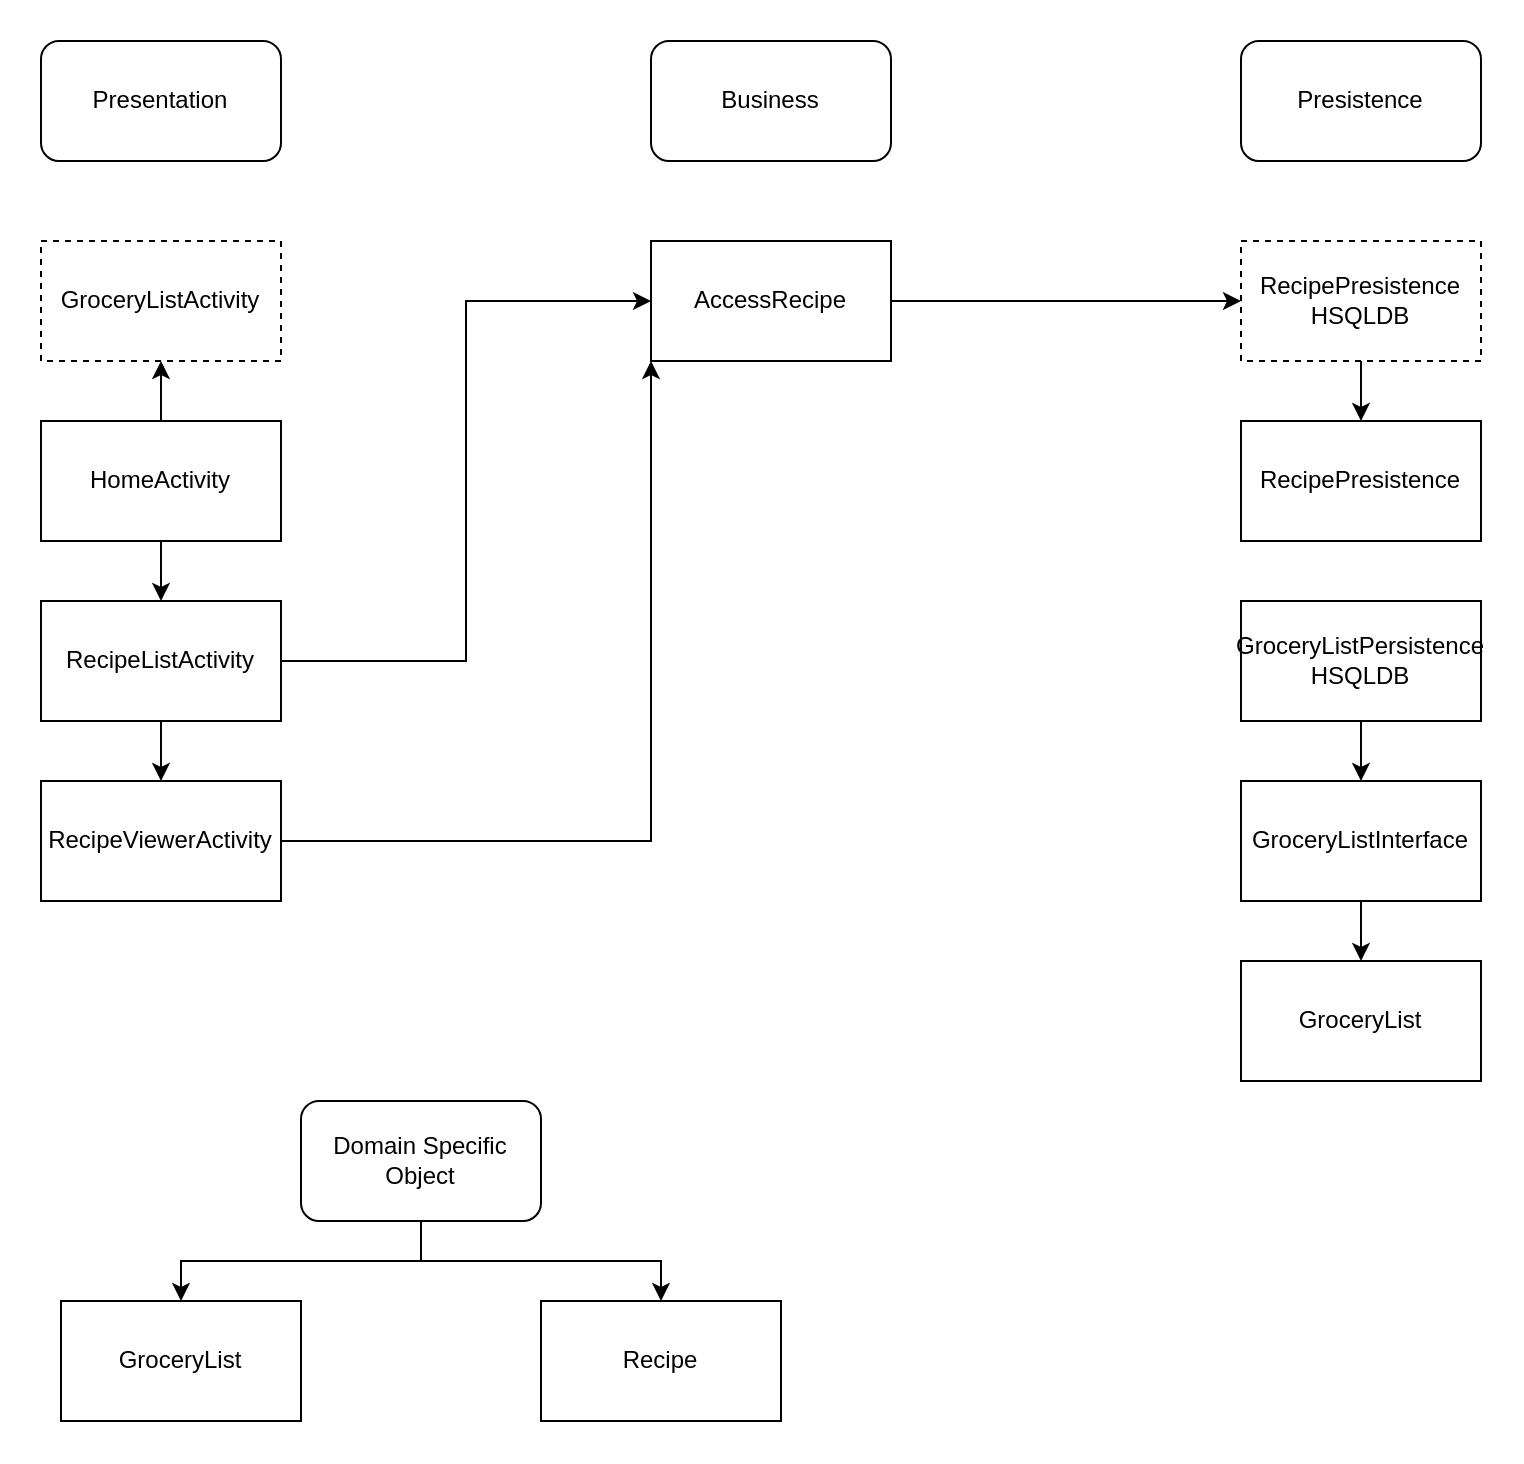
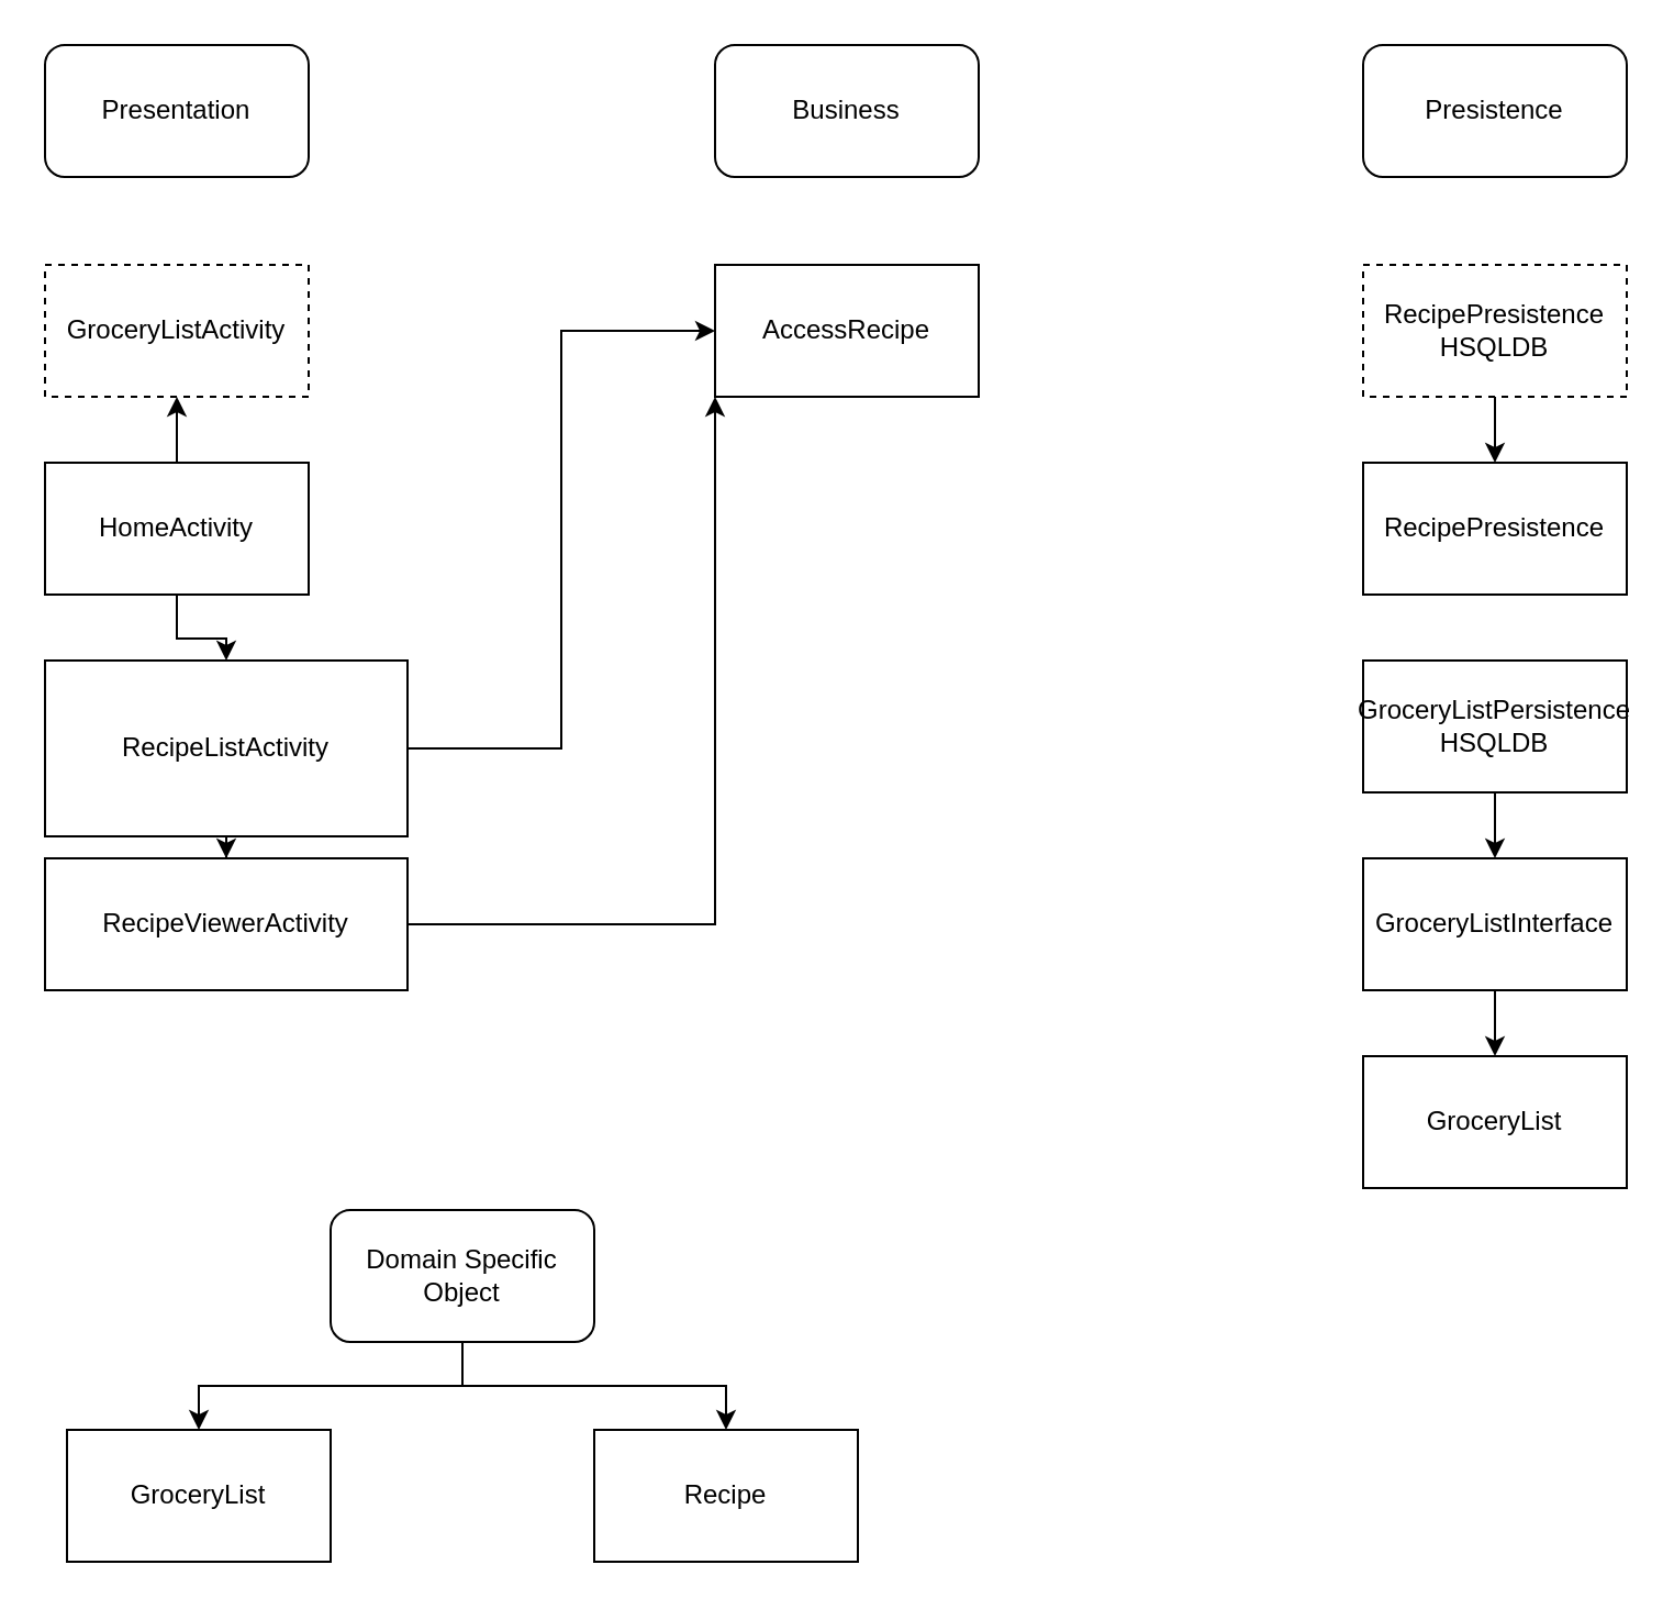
- <mxCell id="17" style="edgeStyle=orthogonalEdgeStyle;rounded=0;orthogonalLoop=1;jettySize=auto;html=1;entryX=0;entryY=0.5;entryDx=0;entryDy=0;" edge="1" parent="1" source="18" target="22"><mxGeometry relative="1" as="geometry" /></mxCell>
- <mxCell id="11" value="RecipeListActivity" style="rounded=0;whiteSpace=wrap;html=1;" vertex="1" parent="1"><mxGeometry x="20" y="300" width="120" height="60" as="geometry" /></mxCell>
+ <mxCell id="11" value="RecipeListActivity" style="rounded=0;whiteSpace=wrap;html=1;" vertex="1" parent="1"><mxGeometry x="20" y="300" width="165" height="80" as="geometry" /></mxCell>
- <mxCell id="13" value="RecipeViewerActivity" style="rounded=0;whiteSpace=wrap;html=1;" vertex="1" parent="1"><mxGeometry x="20" y="390" width="120" height="60" as="geometry" /></mxCell>
+ <mxCell id="13" value="RecipeViewerActivity" style="rounded=0;whiteSpace=wrap;html=1;" vertex="1" parent="1"><mxGeometry x="20" y="390" width="165" height="60" as="geometry" /></mxCell>
